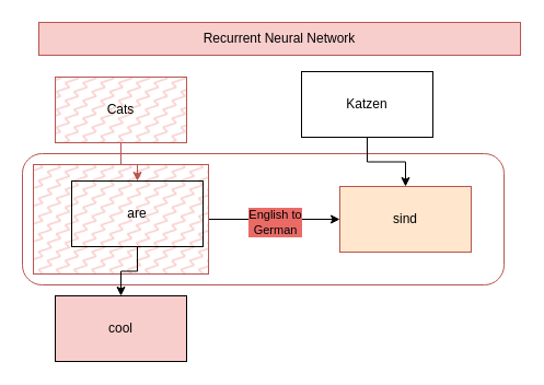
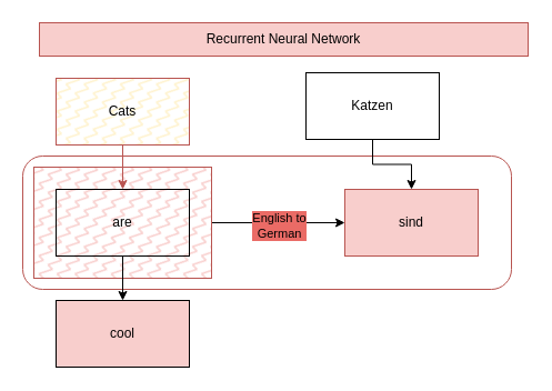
- <mxCell id="7" value="Cats" style="rounded=0;whiteSpace=wrap;html=1;fillStyle=zigzag-line;fillColor=#f8cecc;strokeColor=#b85450;" parent="1" vertex="1"><mxGeometry x="50" y="70" width="120" height="60" as="geometry" /></mxCell>
+ <mxCell id="7" value="Cats" style="rounded=0;whiteSpace=wrap;html=1;fillStyle=zigzag-line;fillColor=#fff2cc;strokeColor=#b85450;" parent="1" vertex="1"><mxGeometry x="50" y="70" width="120" height="60" as="geometry" /></mxCell>
- <mxCell id="9" value="are" style="rounded=0;whiteSpace=wrap;html=1;fillColor=none;" parent="1" vertex="1"><mxGeometry x="65" y="165" width="120" height="60" as="geometry" /></mxCell>
+ <mxCell id="9" value="are" style="rounded=0;whiteSpace=wrap;html=1;fillColor=none;" parent="1" vertex="1"><mxGeometry x="50" y="170" width="120" height="60" as="geometry" /></mxCell>
- <mxCell id="12" value="sind" style="rounded=0;whiteSpace=wrap;html=1;fillStyle=solid;fillColor=#ffe6cc;strokeColor=#b85450;" parent="1" vertex="1"><mxGeometry x="310" y="170" width="120" height="60" as="geometry" /></mxCell>
+ <mxCell id="12" value="sind" style="rounded=0;whiteSpace=wrap;html=1;fillStyle=solid;fillColor=#f8cecc;strokeColor=#b85450;" parent="1" vertex="1"><mxGeometry x="310" y="170" width="120" height="60" as="geometry" /></mxCell>
